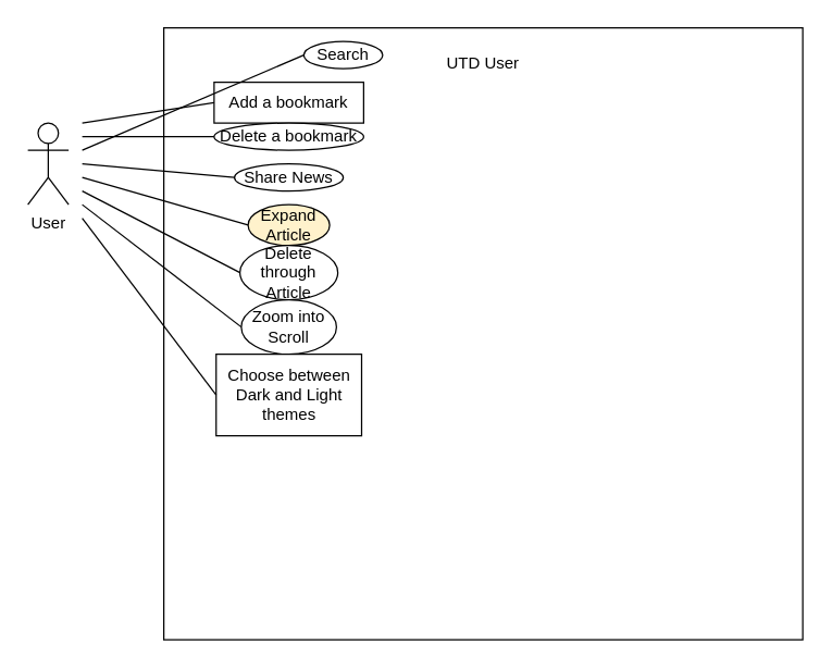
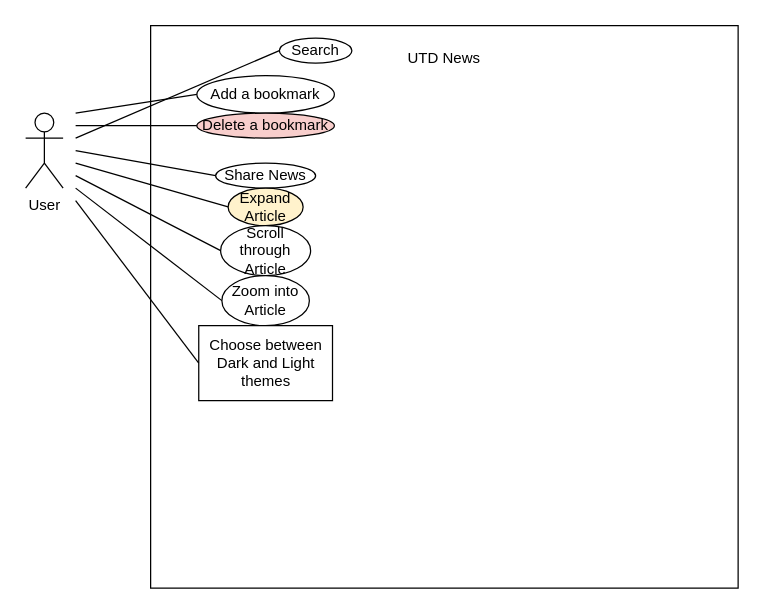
- <mxCell id="3" value="&lt;blockquote&gt;&lt;blockquote&gt;&lt;blockquote&gt;UTD User&lt;/blockquote&gt;&lt;/blockquote&gt;&lt;/blockquote&gt;" style="rounded=0;whiteSpace=wrap;html=1;labelPosition=center;verticalLabelPosition=middle;align=center;verticalAlign=top;" parent="1" vertex="1"><mxGeometry x="120" width="470" height="450" as="geometry" y="20" /></mxCell>
+ <mxCell id="3" value="&lt;blockquote&gt;&lt;blockquote&gt;&lt;blockquote&gt;UTD News&lt;/blockquote&gt;&lt;/blockquote&gt;&lt;/blockquote&gt;" style="rounded=0;whiteSpace=wrap;html=1;labelPosition=center;verticalLabelPosition=middle;align=center;verticalAlign=top;" parent="1" vertex="1"><mxGeometry x="120" width="470" height="450" as="geometry" y="20" /></mxCell>
- <mxCell id="4" value="Add a bookmark" style="whiteSpace=wrap;html=1;rounded=0;" parent="1" vertex="1"><mxGeometry x="157" y="60" width="110" height="30" as="geometry" /></mxCell>
+ <mxCell id="4" value="Add a bookmark" style="ellipse;whiteSpace=wrap;html=1;" parent="1" vertex="1"><mxGeometry x="157" y="60" width="110" height="30" as="geometry" /></mxCell>
- <mxCell id="5" value="Delete a bookmark" style="ellipse;whiteSpace=wrap;html=1;" parent="1" vertex="1"><mxGeometry x="157" y="90" width="110" height="20" as="geometry" /></mxCell>
+ <mxCell id="5" value="Delete a bookmark" style="ellipse;whiteSpace=wrap;html=1;fillColor=#f8cecc;" parent="1" vertex="1"><mxGeometry x="157" y="90" width="110" height="20" as="geometry" /></mxCell>
- <mxCell id="7" value="Share News" style="ellipse;whiteSpace=wrap;html=1;" vertex="1" parent="1"><mxGeometry x="172" y="120" width="80" height="20" as="geometry" /></mxCell>
+ <mxCell id="7" value="Share News" style="ellipse;whiteSpace=wrap;html=1;" vertex="1" parent="1"><mxGeometry x="172" y="130" width="80" height="20" as="geometry" /></mxCell>
- <mxCell id="9" value="Delete through Article" style="ellipse;whiteSpace=wrap;html=1;" vertex="1" parent="1"><mxGeometry x="176" y="180" width="72" height="40" as="geometry" /></mxCell>
+ <mxCell id="9" value="Scroll through Article" style="ellipse;whiteSpace=wrap;html=1;" vertex="1" parent="1"><mxGeometry x="176" y="180" width="72" height="40" as="geometry" /></mxCell>
- <mxCell id="10" value="Zoom into Scroll" style="ellipse;whiteSpace=wrap;html=1;" vertex="1" parent="1"><mxGeometry x="177" y="220" width="70" height="40" as="geometry" /></mxCell>
+ <mxCell id="10" value="Zoom into Article" style="ellipse;whiteSpace=wrap;html=1;" vertex="1" parent="1"><mxGeometry x="177" y="220" width="70" height="40" as="geometry" /></mxCell>
